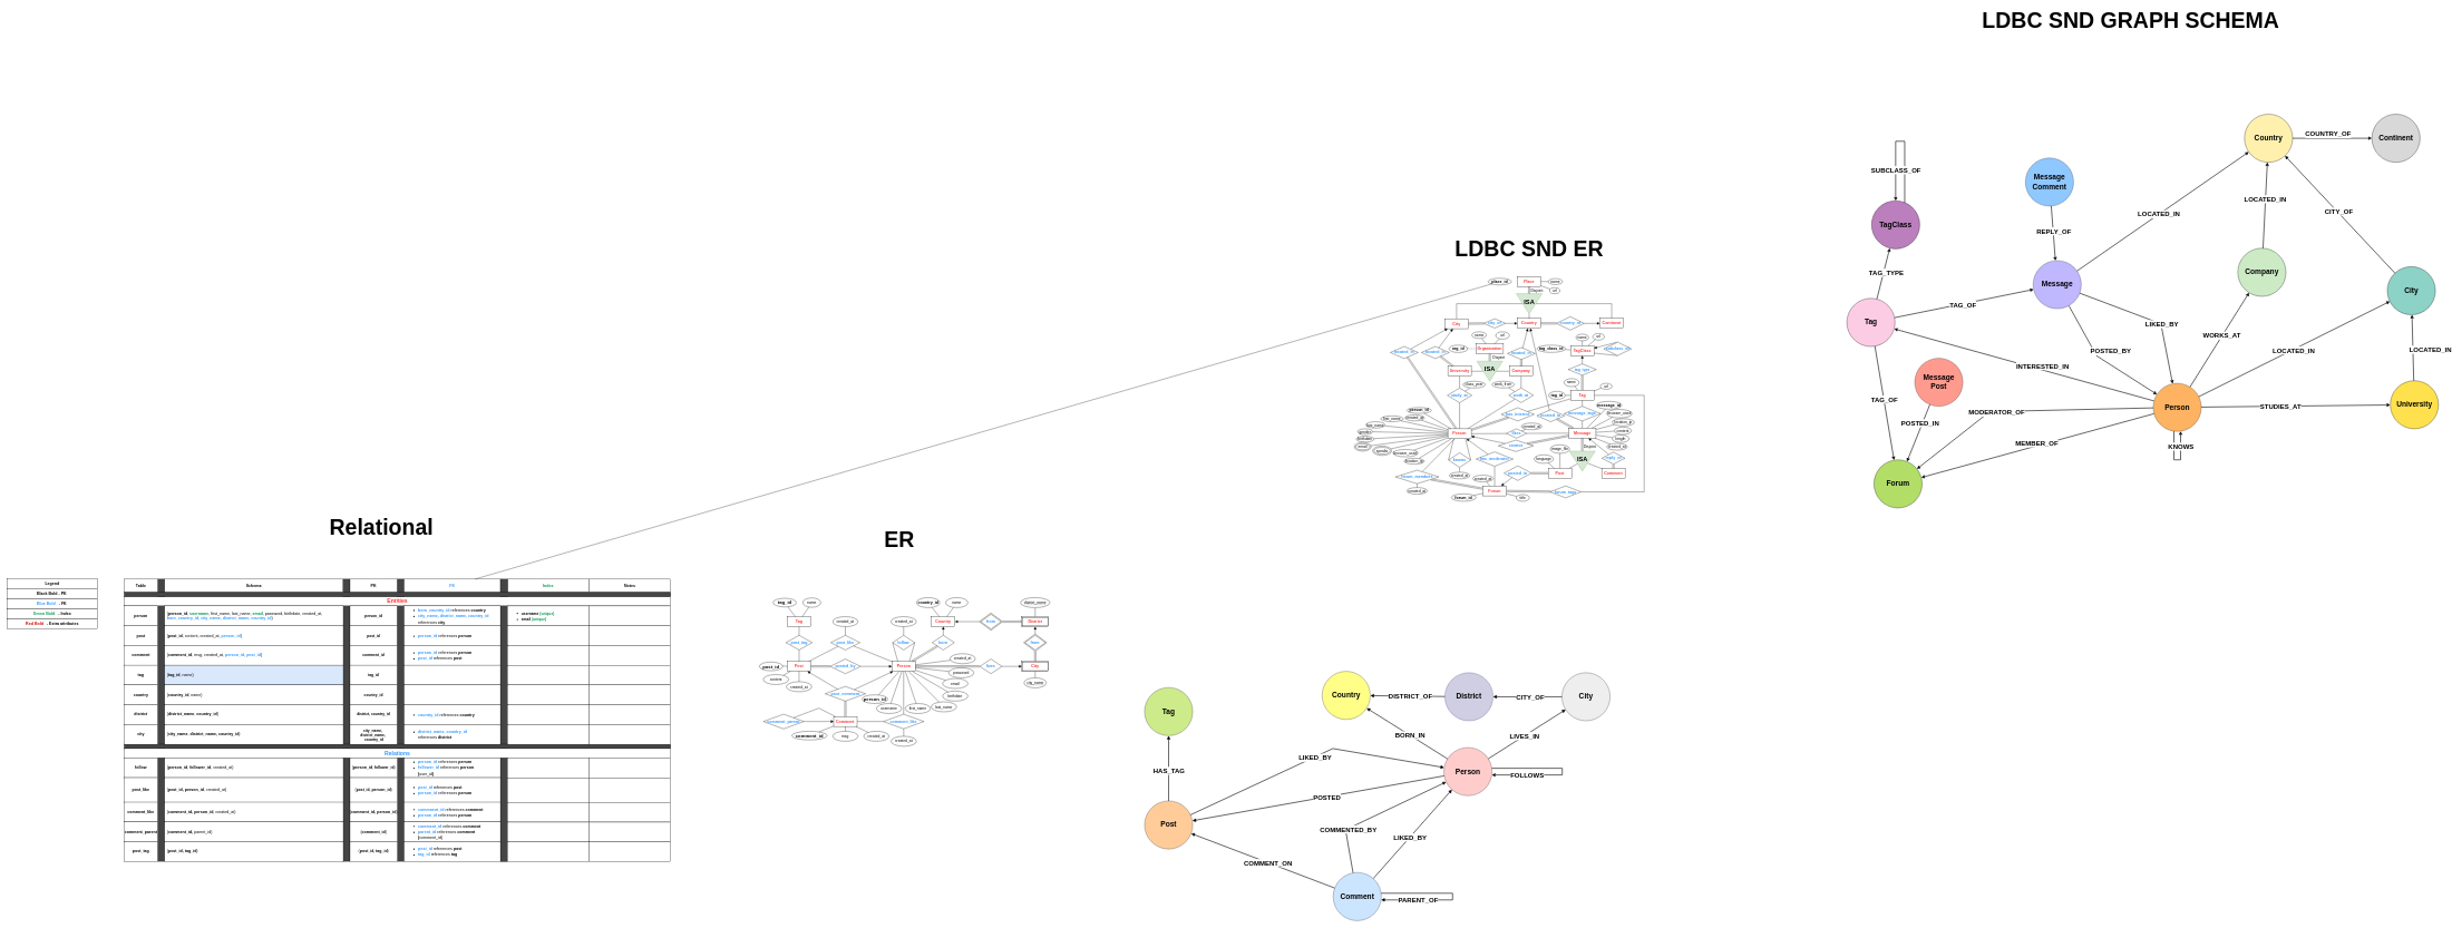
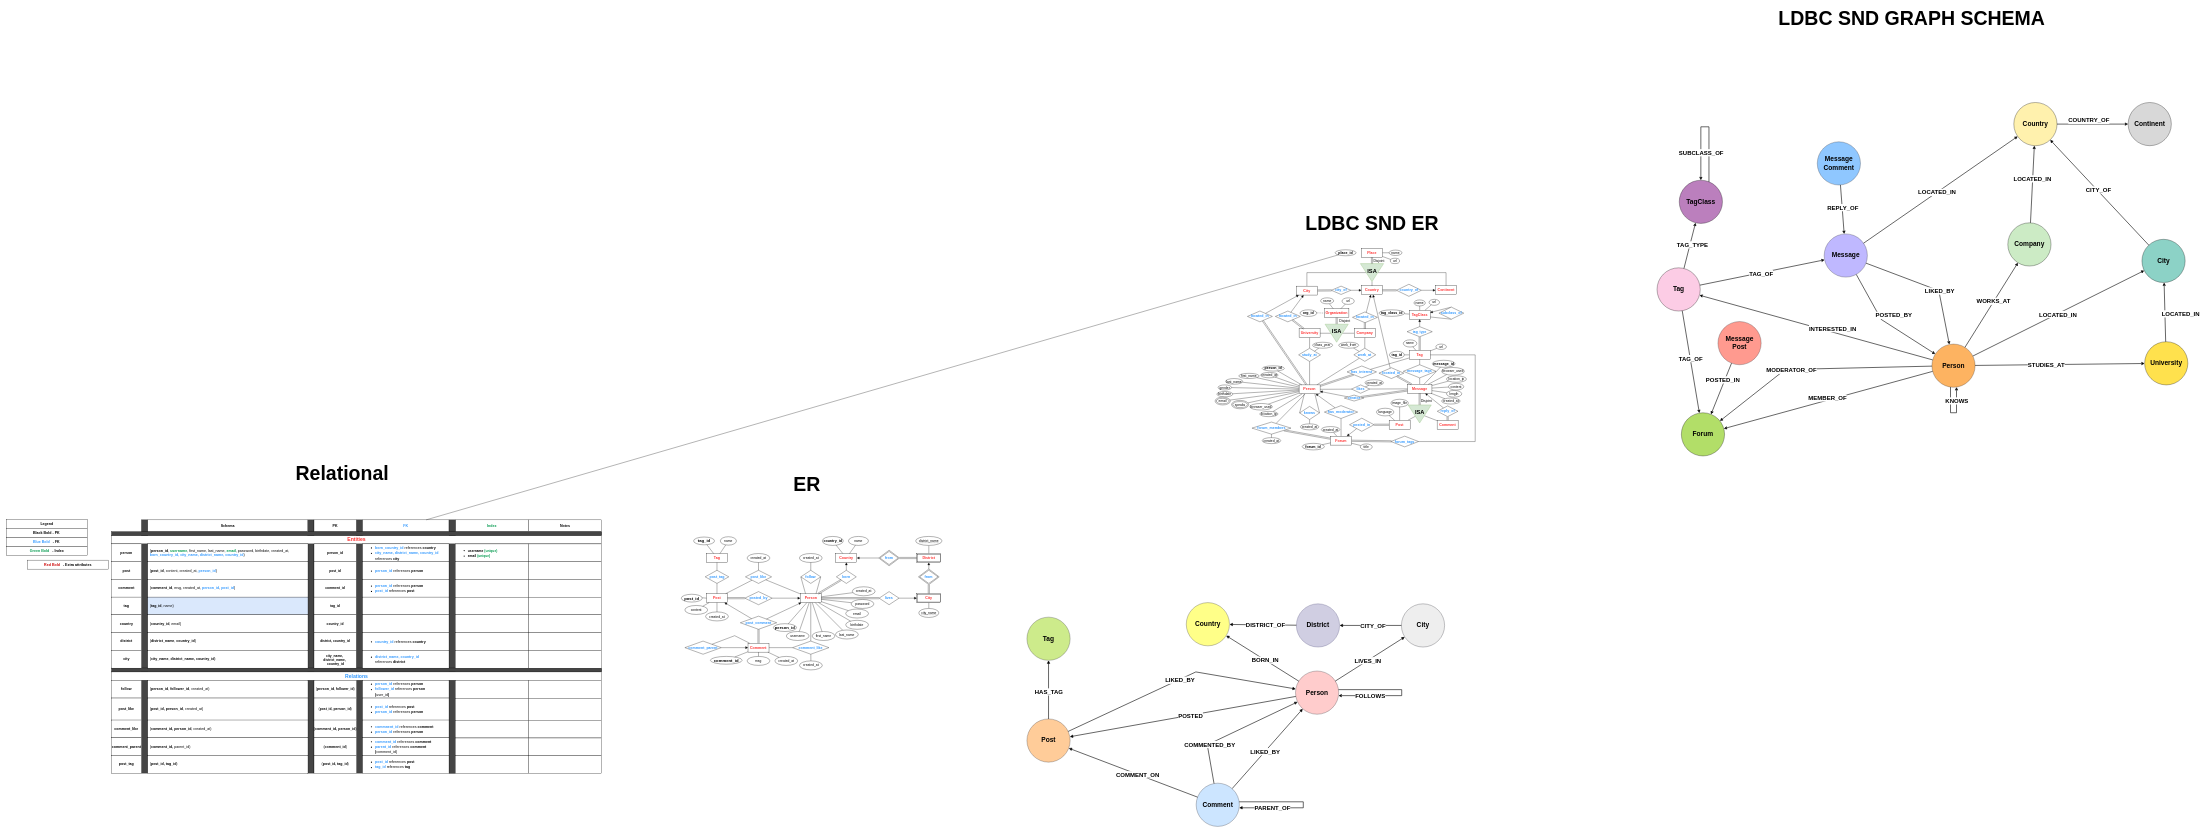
- <mxCell id="361" value="&lt;font color=&quot;#3399ff&quot;&gt;&lt;b&gt;creator&lt;/b&gt;&lt;/font&gt;" style="shape=rhombus;perimeter=rhombusPerimeter;whiteSpace=wrap;html=1;align=center;" vertex="1" parent="1"><mxGeometry x="4479.81" y="1316.02" width="105.07" height="34.22" as="geometry" /></mxCell>
+ <mxCell id="361" value="&lt;font color=&quot;#3399ff&quot;&gt;&lt;b&gt;creator&lt;/b&gt;&lt;/font&gt;" style="shape=rhombus;perimeter=rhombusPerimeter;whiteSpace=wrap;html=1;align=center;" vertex="1" parent="1"><mxGeometry x="4479.81" y="1316.02" width="65" height="20" as="geometry" /></mxCell>
- <mxCell id="131" value="&lt;b style=&quot;border-color: var(--border-color);&quot;&gt;Table&lt;/b&gt;" style="whiteSpace=wrap;html=1;align=center;container=0;shadow=0;labelBorderColor=none;" parent="1" vertex="1"><mxGeometry x="371" y="1732" width="100" height="39.25" as="geometry" /></mxCell>
- <mxCell id="7" value="&lt;b style=&quot;border-color: var(--border-color);&quot;&gt;&lt;font color=&quot;#cc0000&quot;&gt;Red Bold&lt;/font&gt;&lt;font color=&quot;#00994d&quot;&gt;&amp;nbsp; &amp;nbsp;&lt;/font&gt;- Extra attributes&lt;/b&gt;" style="whiteSpace=wrap;html=1;align=center;container=0;" parent="1" vertex="1"><mxGeometry x="20" y="1851.15" width="272" height="30" as="geometry" /></mxCell>
+ <mxCell id="7" value="&lt;b style=&quot;border-color: var(--border-color);&quot;&gt;&lt;font color=&quot;#cc0000&quot;&gt;Red Bold&lt;/font&gt;&lt;font color=&quot;#00994d&quot;&gt;&amp;nbsp; &amp;nbsp;&lt;/font&gt;- Extra attributes&lt;/b&gt;" style="whiteSpace=wrap;html=1;align=center;container=0;" parent="1" vertex="1"><mxGeometry x="90" y="1866.15" width="272" height="30" as="geometry" /></mxCell>
- <mxCell id="167" value="&lt;font style=&quot;font-size: 12px;&quot;&gt;&lt;span style=&quot;border-color: var(--border-color);&quot;&gt;(&lt;b&gt;country&lt;/b&gt;&lt;/span&gt;&lt;b style=&quot;border-color: var(--border-color);&quot;&gt;_id&lt;/b&gt;, &lt;font style=&quot;font-size: 12px;&quot;&gt;name&lt;/font&gt;)&lt;/font&gt;" style="whiteSpace=wrap;html=1;align=left;container=0;spacingLeft=5;shadow=0;labelBorderColor=none;" parent="1" vertex="1"><mxGeometry x="492" y="2048.35" width="534" height="59.15" as="geometry" /></mxCell>
+ <mxCell id="167" value="&lt;font style=&quot;font-size: 12px;&quot;&gt;&lt;span style=&quot;border-color: var(--border-color);&quot;&gt;(&lt;b&gt;country&lt;/b&gt;&lt;/span&gt;&lt;b style=&quot;border-color: var(--border-color);&quot;&gt;_id&lt;/b&gt;, &lt;font style=&quot;font-size: 12px;&quot;&gt;email&lt;/font&gt;)&lt;/font&gt;" style="whiteSpace=wrap;html=1;align=left;container=0;spacingLeft=5;shadow=0;labelBorderColor=none;" parent="1" vertex="1"><mxGeometry x="492" y="2048.35" width="534" height="59.15" as="geometry" /></mxCell>
